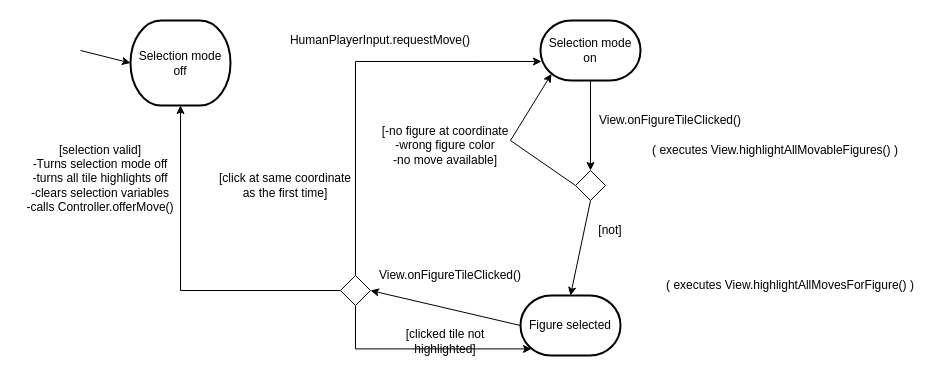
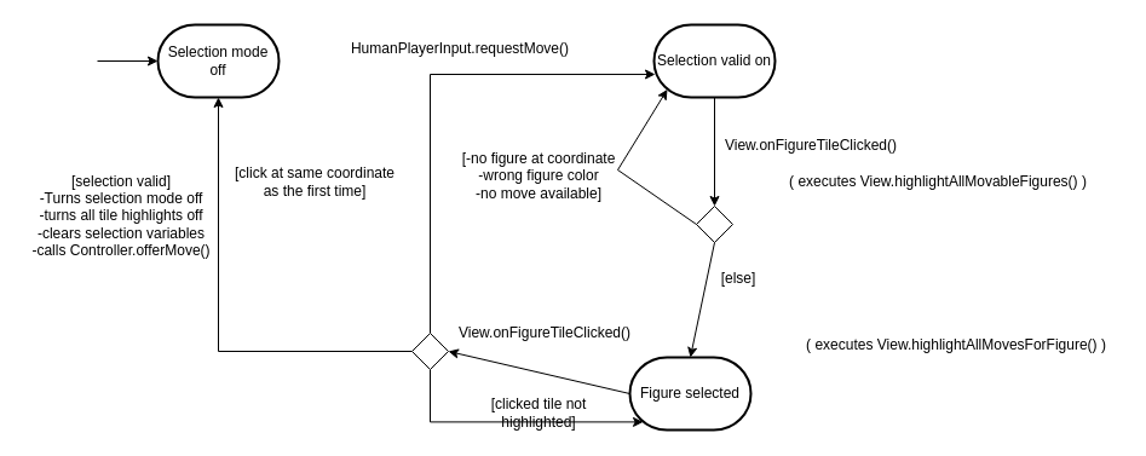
- <mxCell id="3" value="Selection mode on" style="strokeWidth=2;html=1;shape=mxgraph.flowchart.terminator;whiteSpace=wrap;" parent="1" vertex="1"><mxGeometry x="540" y="20" width="100" height="60" as="geometry" /></mxCell>
+ <mxCell id="3" value="Selection valid on" style="strokeWidth=2;html=1;shape=mxgraph.flowchart.terminator;whiteSpace=wrap;" parent="1" vertex="1"><mxGeometry x="540" y="20" width="100" height="60" as="geometry" /></mxCell>
- <mxCell id="2" value="Selection mode off" style="strokeWidth=2;html=1;shape=mxgraph.flowchart.terminator;whiteSpace=wrap;" parent="1" vertex="1"><mxGeometry x="130" y="20" width="100" height="85" as="geometry" /></mxCell>
+ <mxCell id="2" value="Selection mode off" style="strokeWidth=2;html=1;shape=mxgraph.flowchart.terminator;whiteSpace=wrap;" parent="1" vertex="1"><mxGeometry x="130" y="20" width="100" height="60" as="geometry" /></mxCell>
- <mxCell id="21" value="[click at same coordinate as the first time]" style="text;html=1;strokeColor=none;fillColor=none;align=center;verticalAlign=middle;whiteSpace=wrap;rounded=0;" parent="1" vertex="1"><mxGeometry x="215" y="175" width="140" height="20" as="geometry" /></mxCell>
+ <mxCell id="21" value="[click at same coordinate as the first time]" style="text;html=1;strokeColor=none;fillColor=none;align=center;verticalAlign=middle;whiteSpace=wrap;rounded=0;" parent="1" vertex="1"><mxGeometry x="190" y="140" width="140" height="20" as="geometry" /></mxCell>
- <mxCell id="13" value="[not]" style="text;html=1;strokeColor=none;fillColor=none;align=center;verticalAlign=middle;whiteSpace=wrap;rounded=0;" parent="1" vertex="1"><mxGeometry x="590" y="220" width="40" height="20" as="geometry" /></mxCell>
+ <mxCell id="13" value="[else]" style="text;html=1;strokeColor=none;fillColor=none;align=center;verticalAlign=middle;whiteSpace=wrap;rounded=0;" parent="1" vertex="1"><mxGeometry x="590" y="220" width="40" height="20" as="geometry" /></mxCell>
